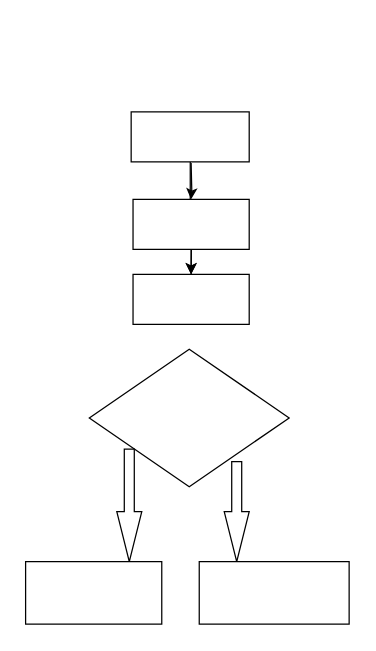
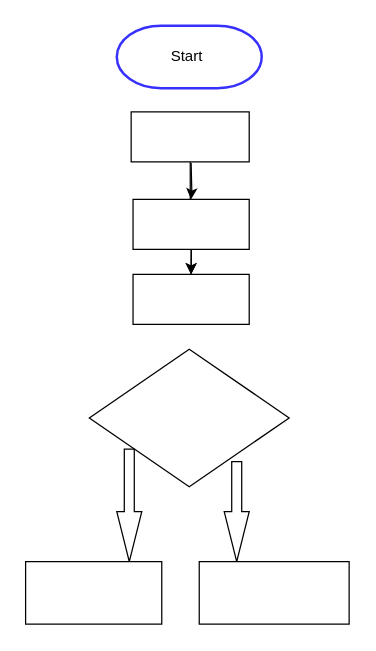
+ <mxCell id="2" value="Start&amp;nbsp;" style="strokeWidth=2;html=1;shape=mxgraph.flowchart.terminator;whiteSpace=wrap;strokeColor=#3730FF;shadow=0;" vertex="1" parent="1"><mxGeometry x="93" y="20" width="116" height="50" as="geometry" /></mxCell>
